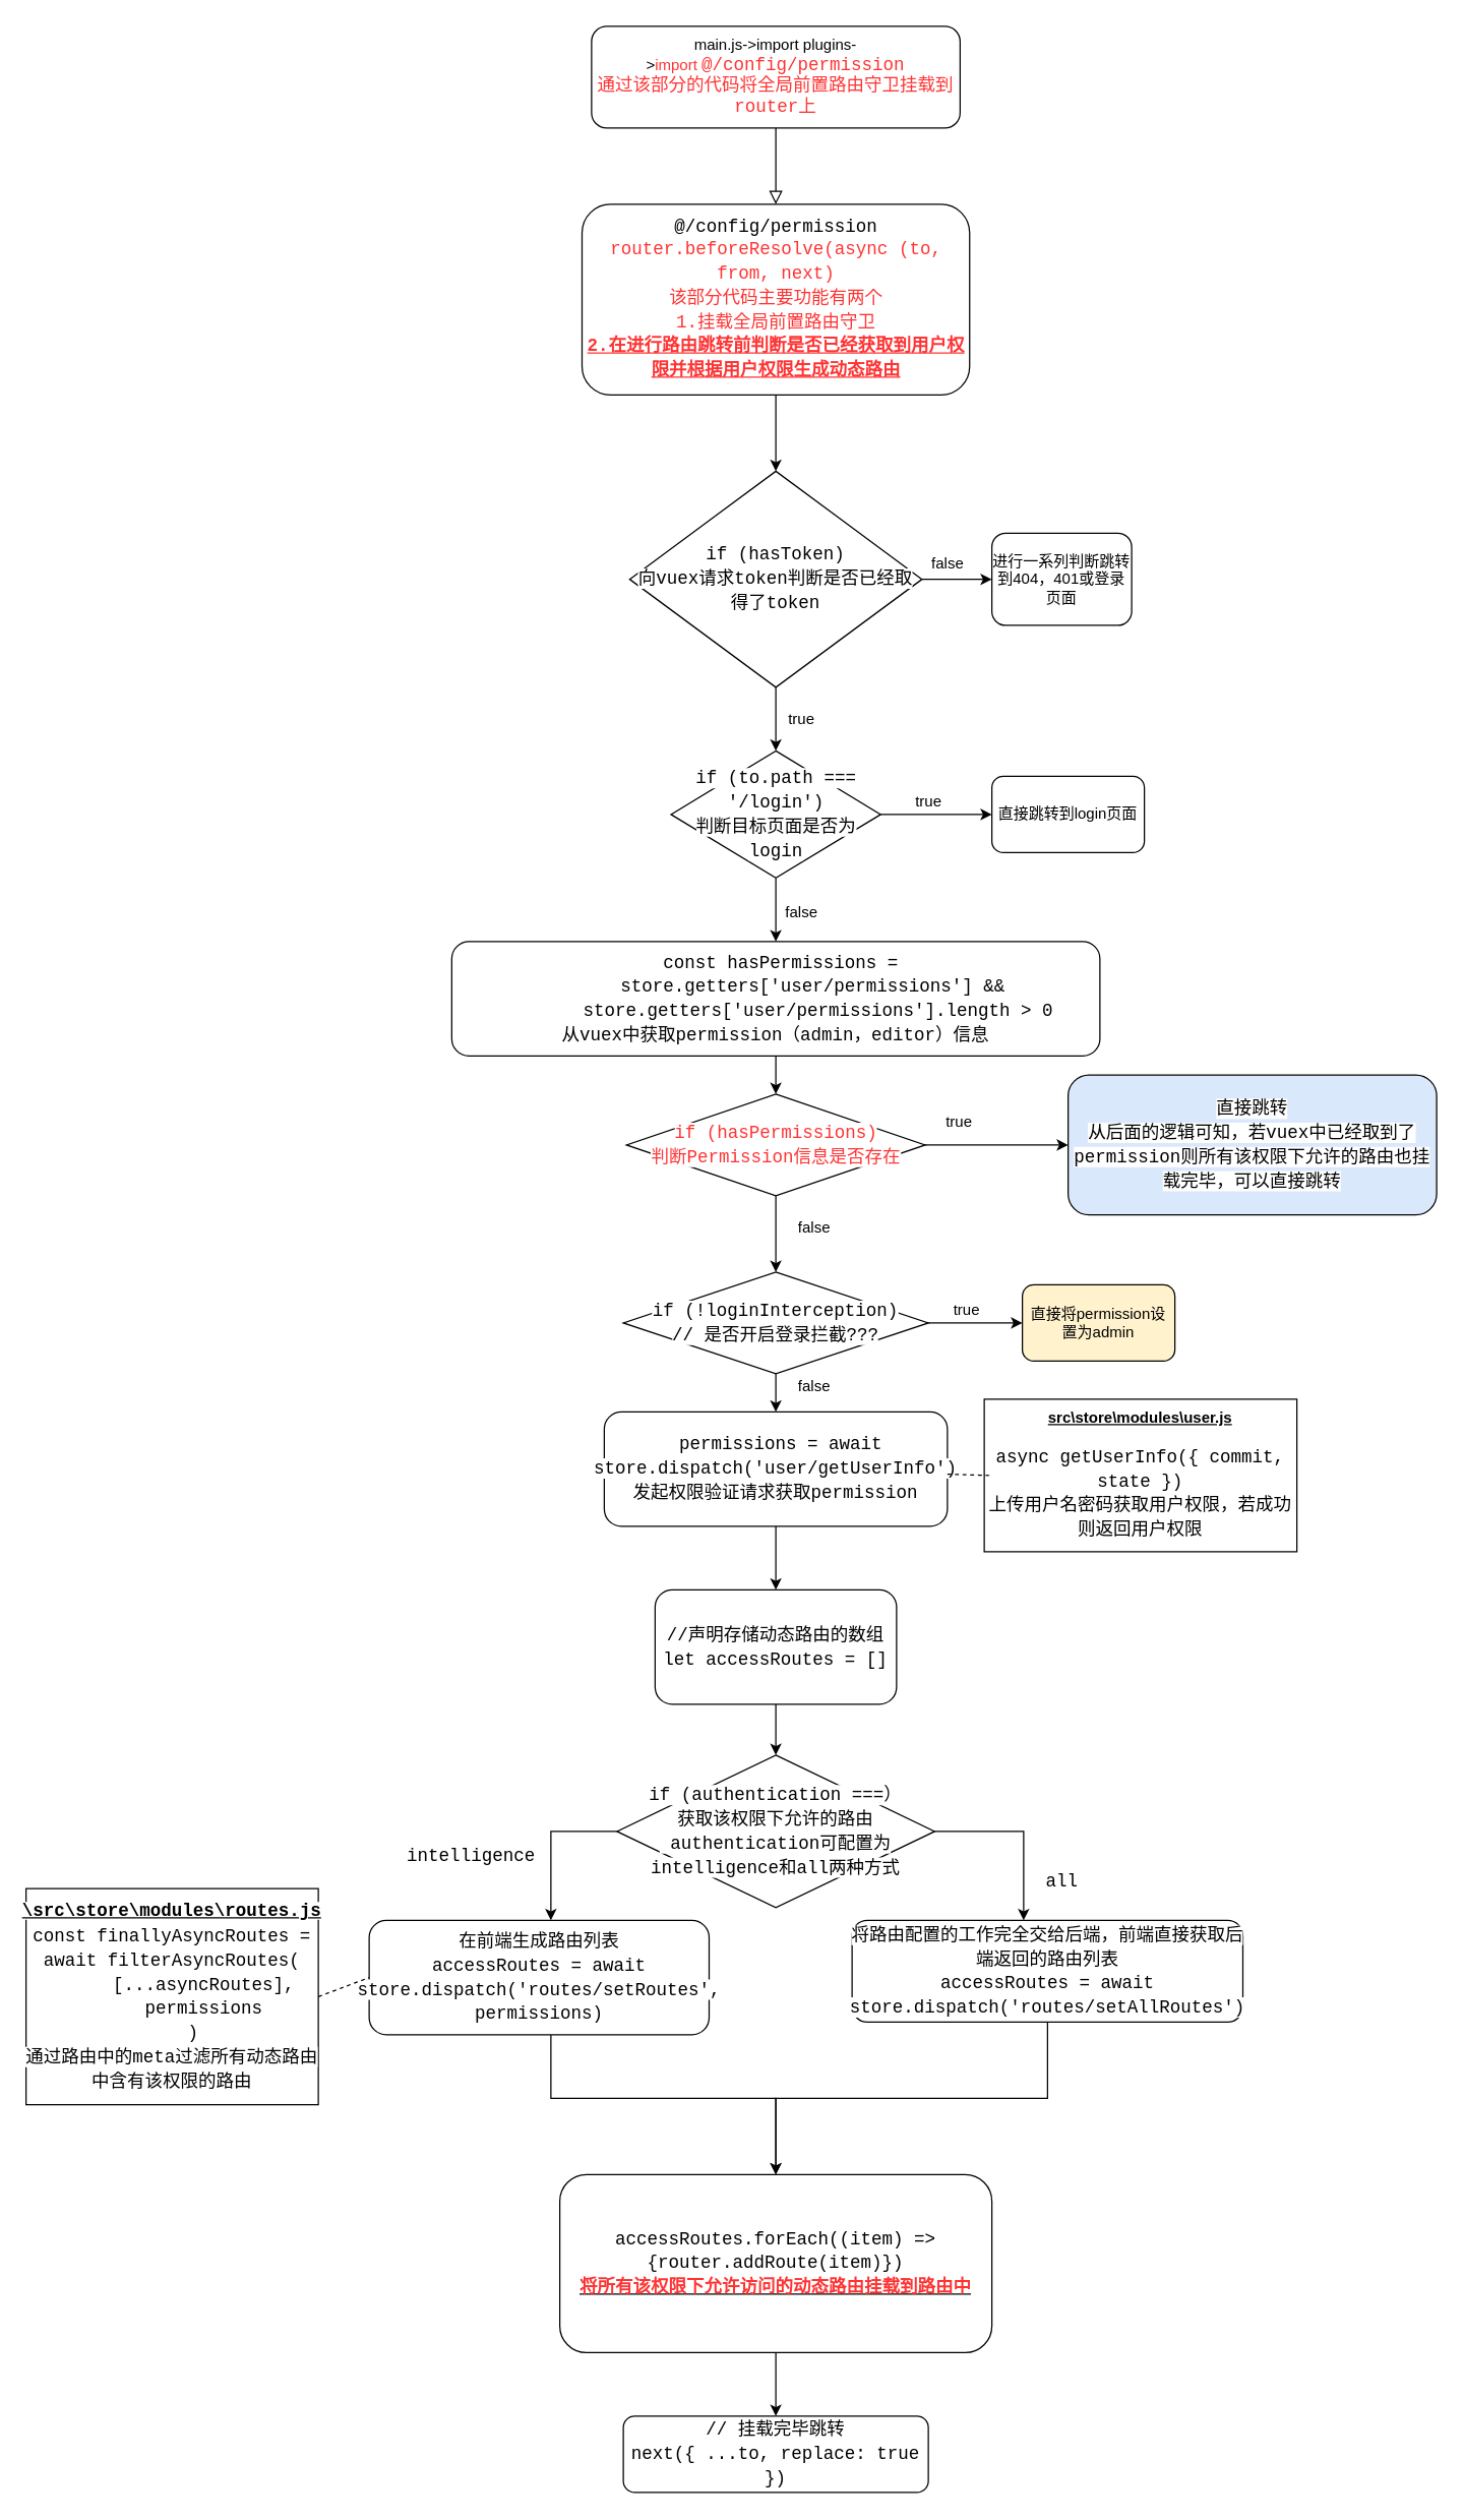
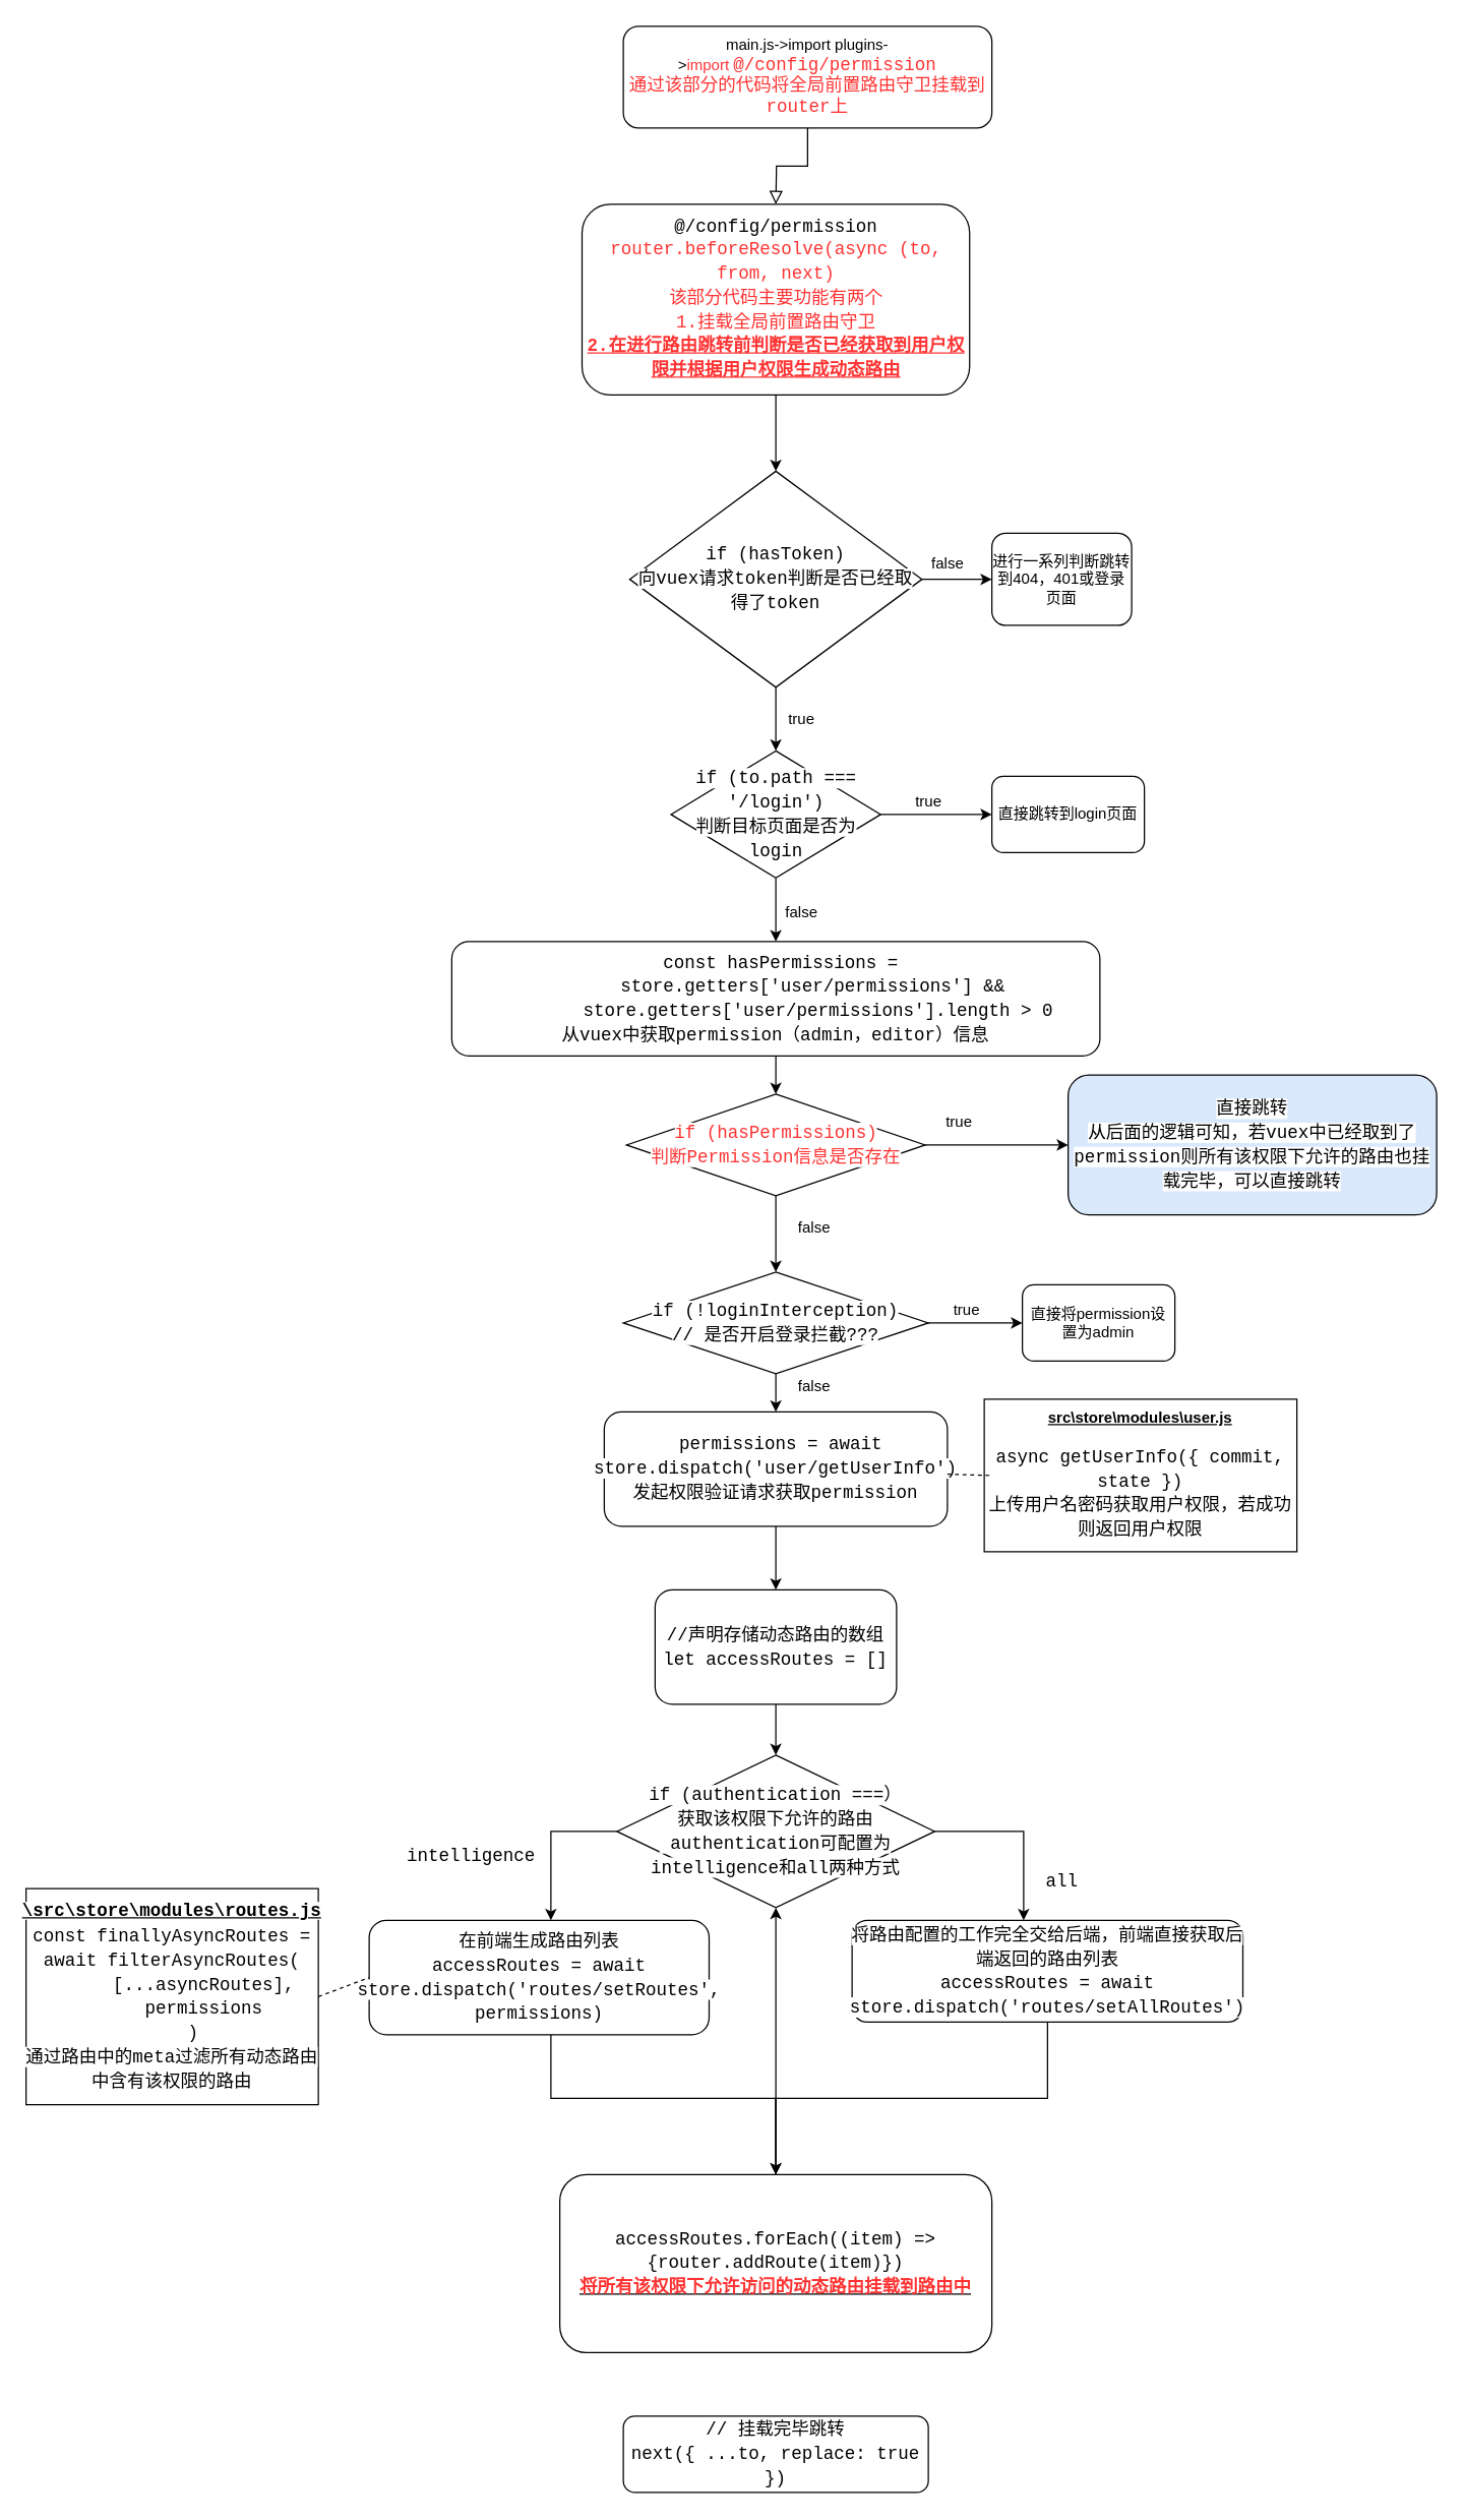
- <mxCell id="3" value="&lt;font style=&quot;background-color: rgb(255 , 255 , 255)&quot;&gt;main.js-&amp;gt;import plugins-&amp;gt;&lt;font color=&quot;#ff3333&quot;&gt;import&amp;nbsp;&lt;span style=&quot;font-family: &amp;#34;consolas&amp;#34; , &amp;#34;courier new&amp;#34; , monospace ; font-size: 14px&quot;&gt;@/config/permission&lt;br&gt;通过该部分的代码将全局前置路由守卫挂载到router上&lt;br&gt;&lt;/span&gt;&lt;/font&gt;&lt;/font&gt;" style="rounded=1;whiteSpace=wrap;html=1;fontSize=12;glass=0;strokeWidth=1;shadow=0;" parent="1" vertex="1"><mxGeometry x="465" y="20" width="290" height="80" as="geometry" /></mxCell>
+ <mxCell id="3" value="&lt;font style=&quot;background-color: rgb(255 , 255 , 255)&quot;&gt;main.js-&amp;gt;import plugins-&amp;gt;&lt;font color=&quot;#ff3333&quot;&gt;import&amp;nbsp;&lt;span style=&quot;font-family: &amp;#34;consolas&amp;#34; , &amp;#34;courier new&amp;#34; , monospace ; font-size: 14px&quot;&gt;@/config/permission&lt;br&gt;通过该部分的代码将全局前置路由守卫挂载到router上&lt;br&gt;&lt;/span&gt;&lt;/font&gt;&lt;/font&gt;" style="rounded=1;whiteSpace=wrap;html=1;fontSize=12;glass=0;strokeWidth=1;shadow=0;" parent="1" vertex="1"><mxGeometry x="490" y="20" width="290" height="80" as="geometry" /></mxCell>
- <mxCell id="34" value="直接将permission设置为admin" style="rounded=1;whiteSpace=wrap;html=1;fillColor=#fff2cc;" parent="1" vertex="1"><mxGeometry x="804" y="1010" width="120" height="60" as="geometry" /></mxCell>
+ <mxCell id="34" value="直接将permission设置为admin" style="rounded=1;whiteSpace=wrap;html=1;" parent="1" vertex="1"><mxGeometry x="804" y="1010" width="120" height="60" as="geometry" /></mxCell>
- <mxCell id="45" value="" style="edgeStyle=orthogonalEdgeStyle;rounded=0;orthogonalLoop=1;jettySize=auto;html=1;" parent="1" source="46" target="51" edge="1"><mxGeometry relative="1" as="geometry" /></mxCell>
+ <mxCell id="45" value="" style="edgeStyle=orthogonalEdgeStyle;rounded=0;orthogonalLoop=1;jettySize=auto;html=1;" parent="1" source="46" target="40" edge="1"><mxGeometry relative="1" as="geometry" /></mxCell>
